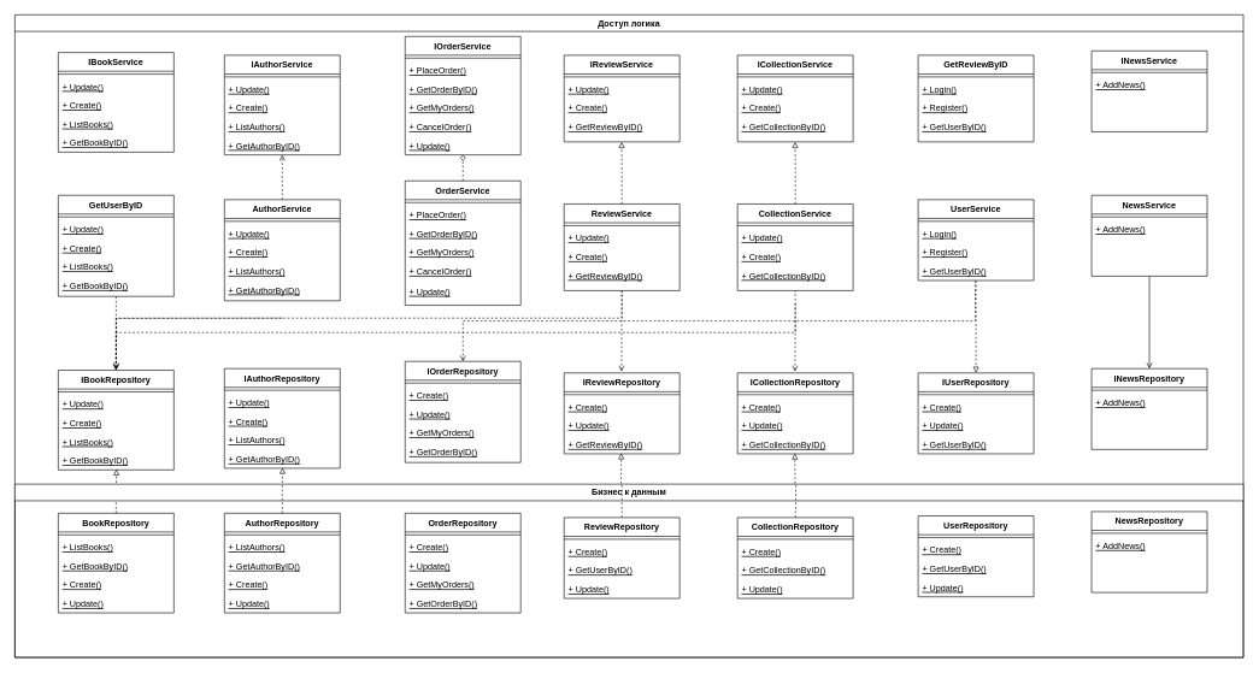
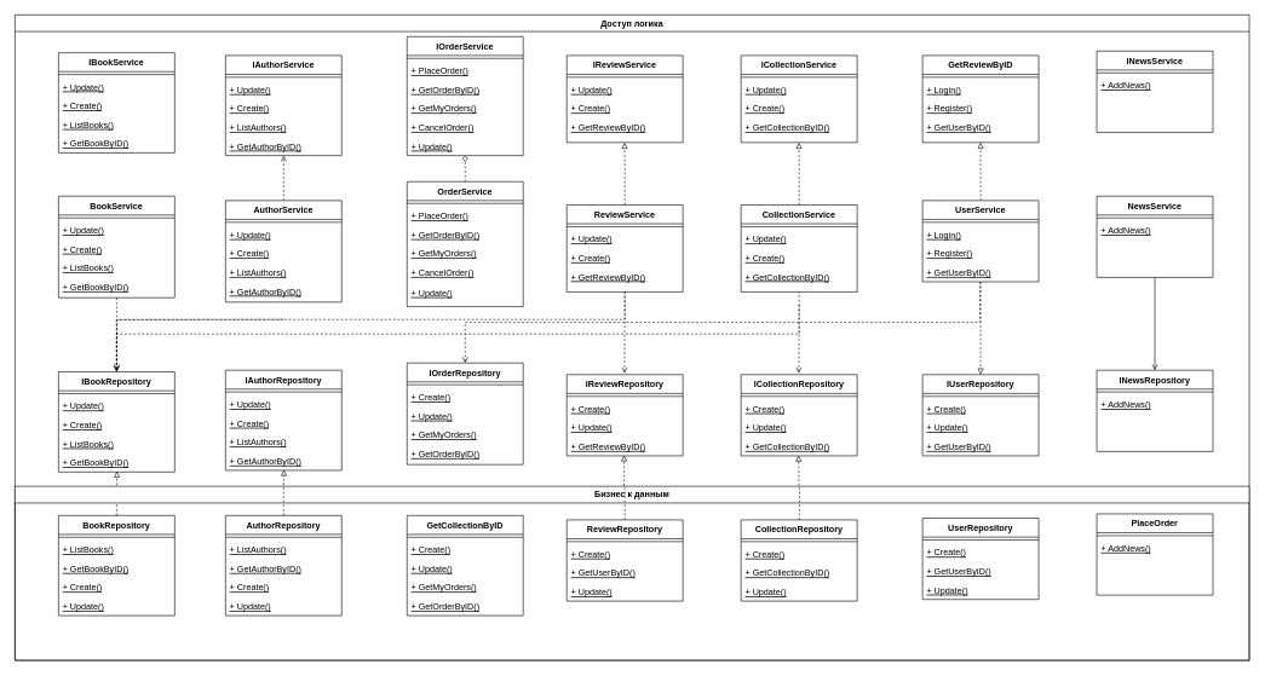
+ <mxCell id="115" style="edgeStyle=orthogonalEdgeStyle;rounded=0;orthogonalLoop=1;jettySize=auto;html=1;exitX=0.5;exitY=0;exitDx=0;exitDy=0;entryX=0.5;entryY=1;entryDx=0;entryDy=0;dashed=1;strokeColor=default;align=center;verticalAlign=middle;fontFamily=Helvetica;fontSize=11;fontColor=default;labelBackgroundColor=default;endArrow=block;endFill=0;" parent="43" source="117" target="127" edge="1"><mxGeometry relative="1" as="geometry" /></mxCell>
- <mxCell id="158" value="GetUserByID" style="swimlane;fontStyle=1;align=center;verticalAlign=top;childLayout=stackLayout;horizontal=1;startSize=26;horizontalStack=0;resizeParent=1;resizeLast=0;collapsible=1;marginBottom=0;rounded=0;shadow=0;strokeWidth=1;" parent="43" vertex="1"><mxGeometry x="60" y="250" width="160" height="140" as="geometry"><mxRectangle x="130" y="380" width="160" height="26" as="alternateBounds" /></mxGeometry></mxCell>
+ <mxCell id="158" value="BookService" style="swimlane;fontStyle=1;align=center;verticalAlign=top;childLayout=stackLayout;horizontal=1;startSize=26;horizontalStack=0;resizeParent=1;resizeLast=0;collapsible=1;marginBottom=0;rounded=0;shadow=0;strokeWidth=1;" parent="43" vertex="1"><mxGeometry x="60" y="250" width="160" height="140" as="geometry"><mxRectangle x="130" y="380" width="160" height="26" as="alternateBounds" /></mxGeometry></mxCell>
- <mxCell id="89" value="NewsRepository" style="swimlane;fontStyle=1;align=center;verticalAlign=top;childLayout=stackLayout;horizontal=1;startSize=26;horizontalStack=0;resizeParent=1;resizeLast=0;collapsible=1;marginBottom=0;rounded=0;shadow=0;strokeWidth=1;" parent="43" vertex="1"><mxGeometry x="1490" y="688" width="160" height="112" as="geometry"><mxRectangle x="130" y="380" width="160" height="26" as="alternateBounds" /></mxGeometry></mxCell>
+ <mxCell id="89" value="PlaceOrder" style="swimlane;fontStyle=1;align=center;verticalAlign=top;childLayout=stackLayout;horizontal=1;startSize=26;horizontalStack=0;resizeParent=1;resizeLast=0;collapsible=1;marginBottom=0;rounded=0;shadow=0;strokeWidth=1;" parent="43" vertex="1"><mxGeometry x="1490" y="688" width="160" height="112" as="geometry"><mxRectangle x="130" y="380" width="160" height="26" as="alternateBounds" /></mxGeometry></mxCell>
- <mxCell id="36" value="OrderRepository" style="swimlane;fontStyle=1;align=center;verticalAlign=top;childLayout=stackLayout;horizontal=1;startSize=26;horizontalStack=0;resizeParent=1;resizeLast=0;collapsible=1;marginBottom=0;rounded=0;shadow=0;strokeWidth=1;" parent="1" vertex="1"><mxGeometry x="560" y="710.25" width="160" height="138" as="geometry"><mxRectangle x="130" y="380" width="160" height="26" as="alternateBounds" /></mxGeometry></mxCell>
+ <mxCell id="36" value="GetCollectionByID" style="swimlane;fontStyle=1;align=center;verticalAlign=top;childLayout=stackLayout;horizontal=1;startSize=26;horizontalStack=0;resizeParent=1;resizeLast=0;collapsible=1;marginBottom=0;rounded=0;shadow=0;strokeWidth=1;" parent="1" vertex="1"><mxGeometry x="560" y="710.25" width="160" height="138" as="geometry"><mxRectangle x="130" y="380" width="160" height="26" as="alternateBounds" /></mxGeometry></mxCell>
